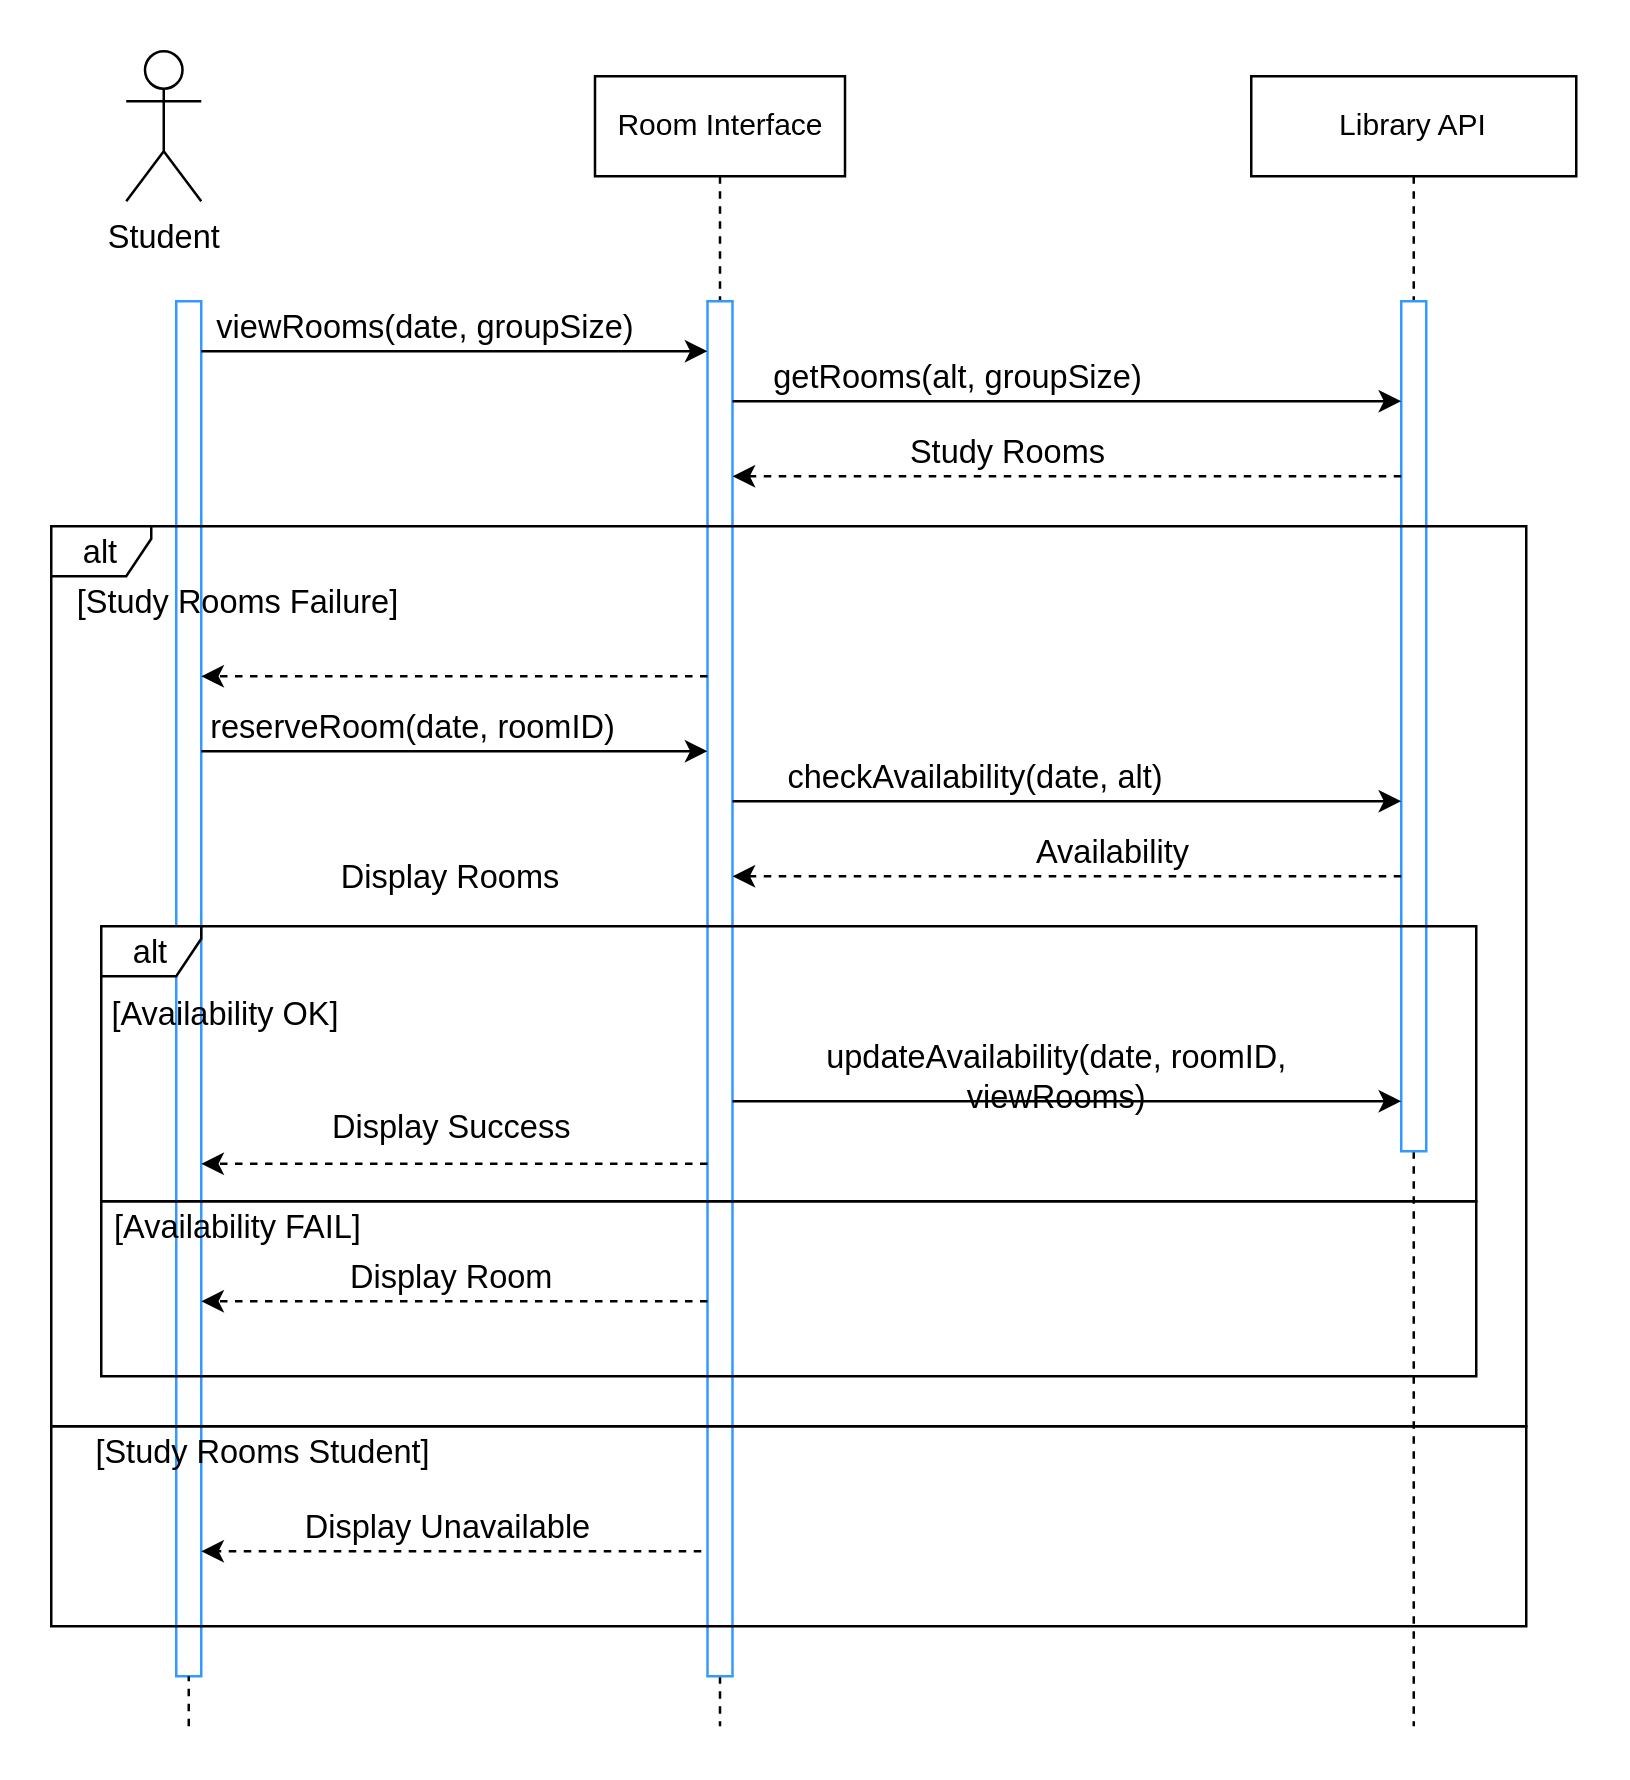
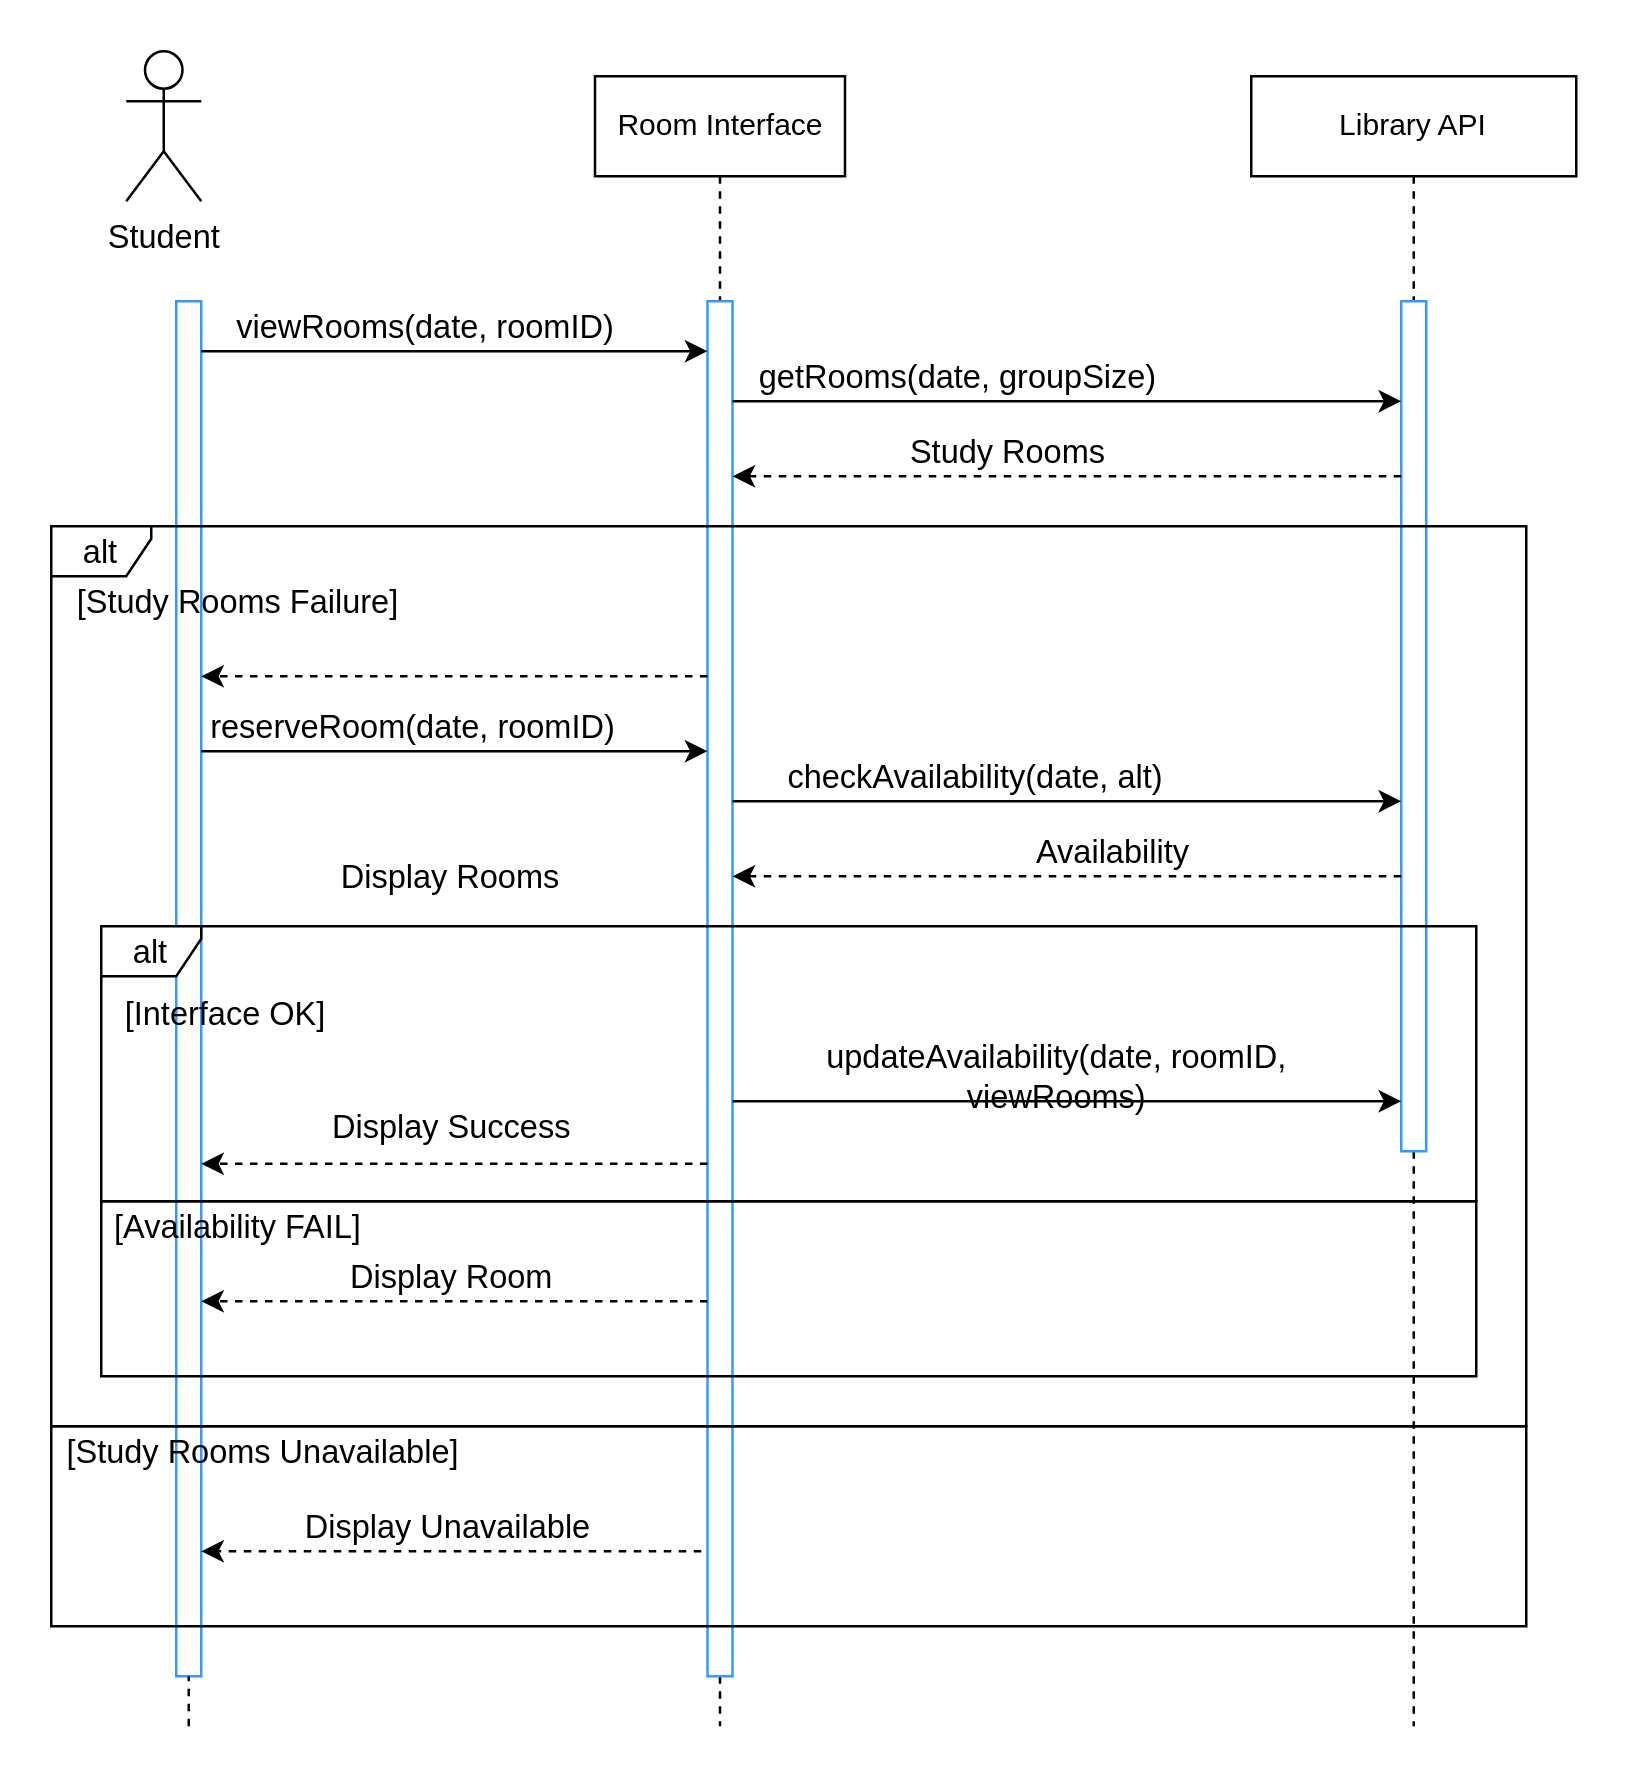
- <mxCell id="10" value="viewRooms(date, groupSize)" style="text;html=1;strokeColor=none;fillColor=none;align=center;verticalAlign=middle;whiteSpace=wrap;rounded=0;fontSize=13;" parent="1" vertex="1"><mxGeometry x="80" y="120" width="180" height="20" as="geometry" /></mxCell>
+ <mxCell id="10" value="viewRooms(date, roomID)" style="text;html=1;strokeColor=none;fillColor=none;align=center;verticalAlign=middle;whiteSpace=wrap;rounded=0;fontSize=13;" parent="1" vertex="1"><mxGeometry x="80" y="120" width="180" height="20" as="geometry" /></mxCell>
- <mxCell id="31" value="getRooms(alt, groupSize)" style="text;html=1;strokeColor=none;fillColor=none;align=center;verticalAlign=middle;whiteSpace=wrap;rounded=0;fontSize=13;" parent="1" vertex="1"><mxGeometry x="297.5" y="140" width="170" height="20" as="geometry" /></mxCell>
+ <mxCell id="31" value="getRooms(date, groupSize)" style="text;html=1;strokeColor=none;fillColor=none;align=center;verticalAlign=middle;whiteSpace=wrap;rounded=0;fontSize=13;" parent="1" vertex="1"><mxGeometry x="297.5" y="140" width="170" height="20" as="geometry" /></mxCell>
- <mxCell id="20" value="[Availability OK]" style="text;html=1;strokeColor=none;fillColor=none;align=center;verticalAlign=middle;whiteSpace=wrap;rounded=0;fontSize=13;" parent="1" vertex="1"><mxGeometry x="40" y="395" width="100" height="20" as="geometry" /></mxCell>
+ <mxCell id="20" value="[Interface OK]" style="text;html=1;strokeColor=none;fillColor=none;align=center;verticalAlign=middle;whiteSpace=wrap;rounded=0;fontSize=13;" parent="1" vertex="1"><mxGeometry x="40" y="395" width="100" height="20" as="geometry" /></mxCell>
- <mxCell id="28" value="[Study Rooms Student]" style="text;html=1;strokeColor=none;fillColor=none;align=center;verticalAlign=middle;whiteSpace=wrap;rounded=0;fontSize=13;" parent="1" vertex="1"><mxGeometry x="20" y="570" width="170" height="20" as="geometry" /></mxCell>
+ <mxCell id="28" value="[Study Rooms Unavailable]" style="text;html=1;strokeColor=none;fillColor=none;align=center;verticalAlign=middle;whiteSpace=wrap;rounded=0;fontSize=13;" parent="1" vertex="1"><mxGeometry x="20" y="570" width="170" height="20" as="geometry" /></mxCell>
